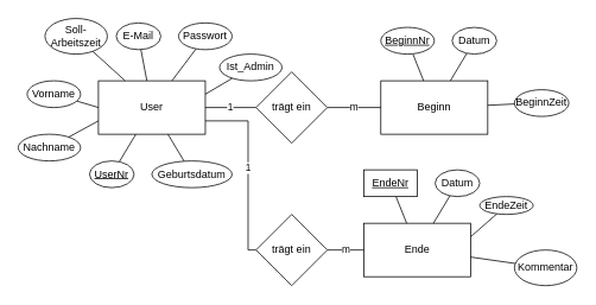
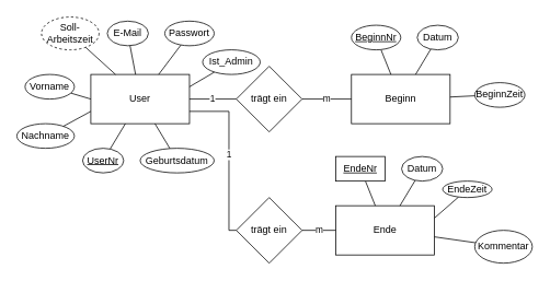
- <mxCell id="15" value="Soll-Arbeitszeit" style="ellipse;whiteSpace=wrap;html=1;" parent="1" vertex="1"><mxGeometry x="50" y="20" width="70" height="40" as="geometry" /></mxCell>
+ <mxCell id="15" value="Soll-Arbeitszeit" style="ellipse;whiteSpace=wrap;html=1;dashed=1;" parent="1" vertex="1"><mxGeometry x="50" y="20" width="70" height="40" as="geometry" /></mxCell>
